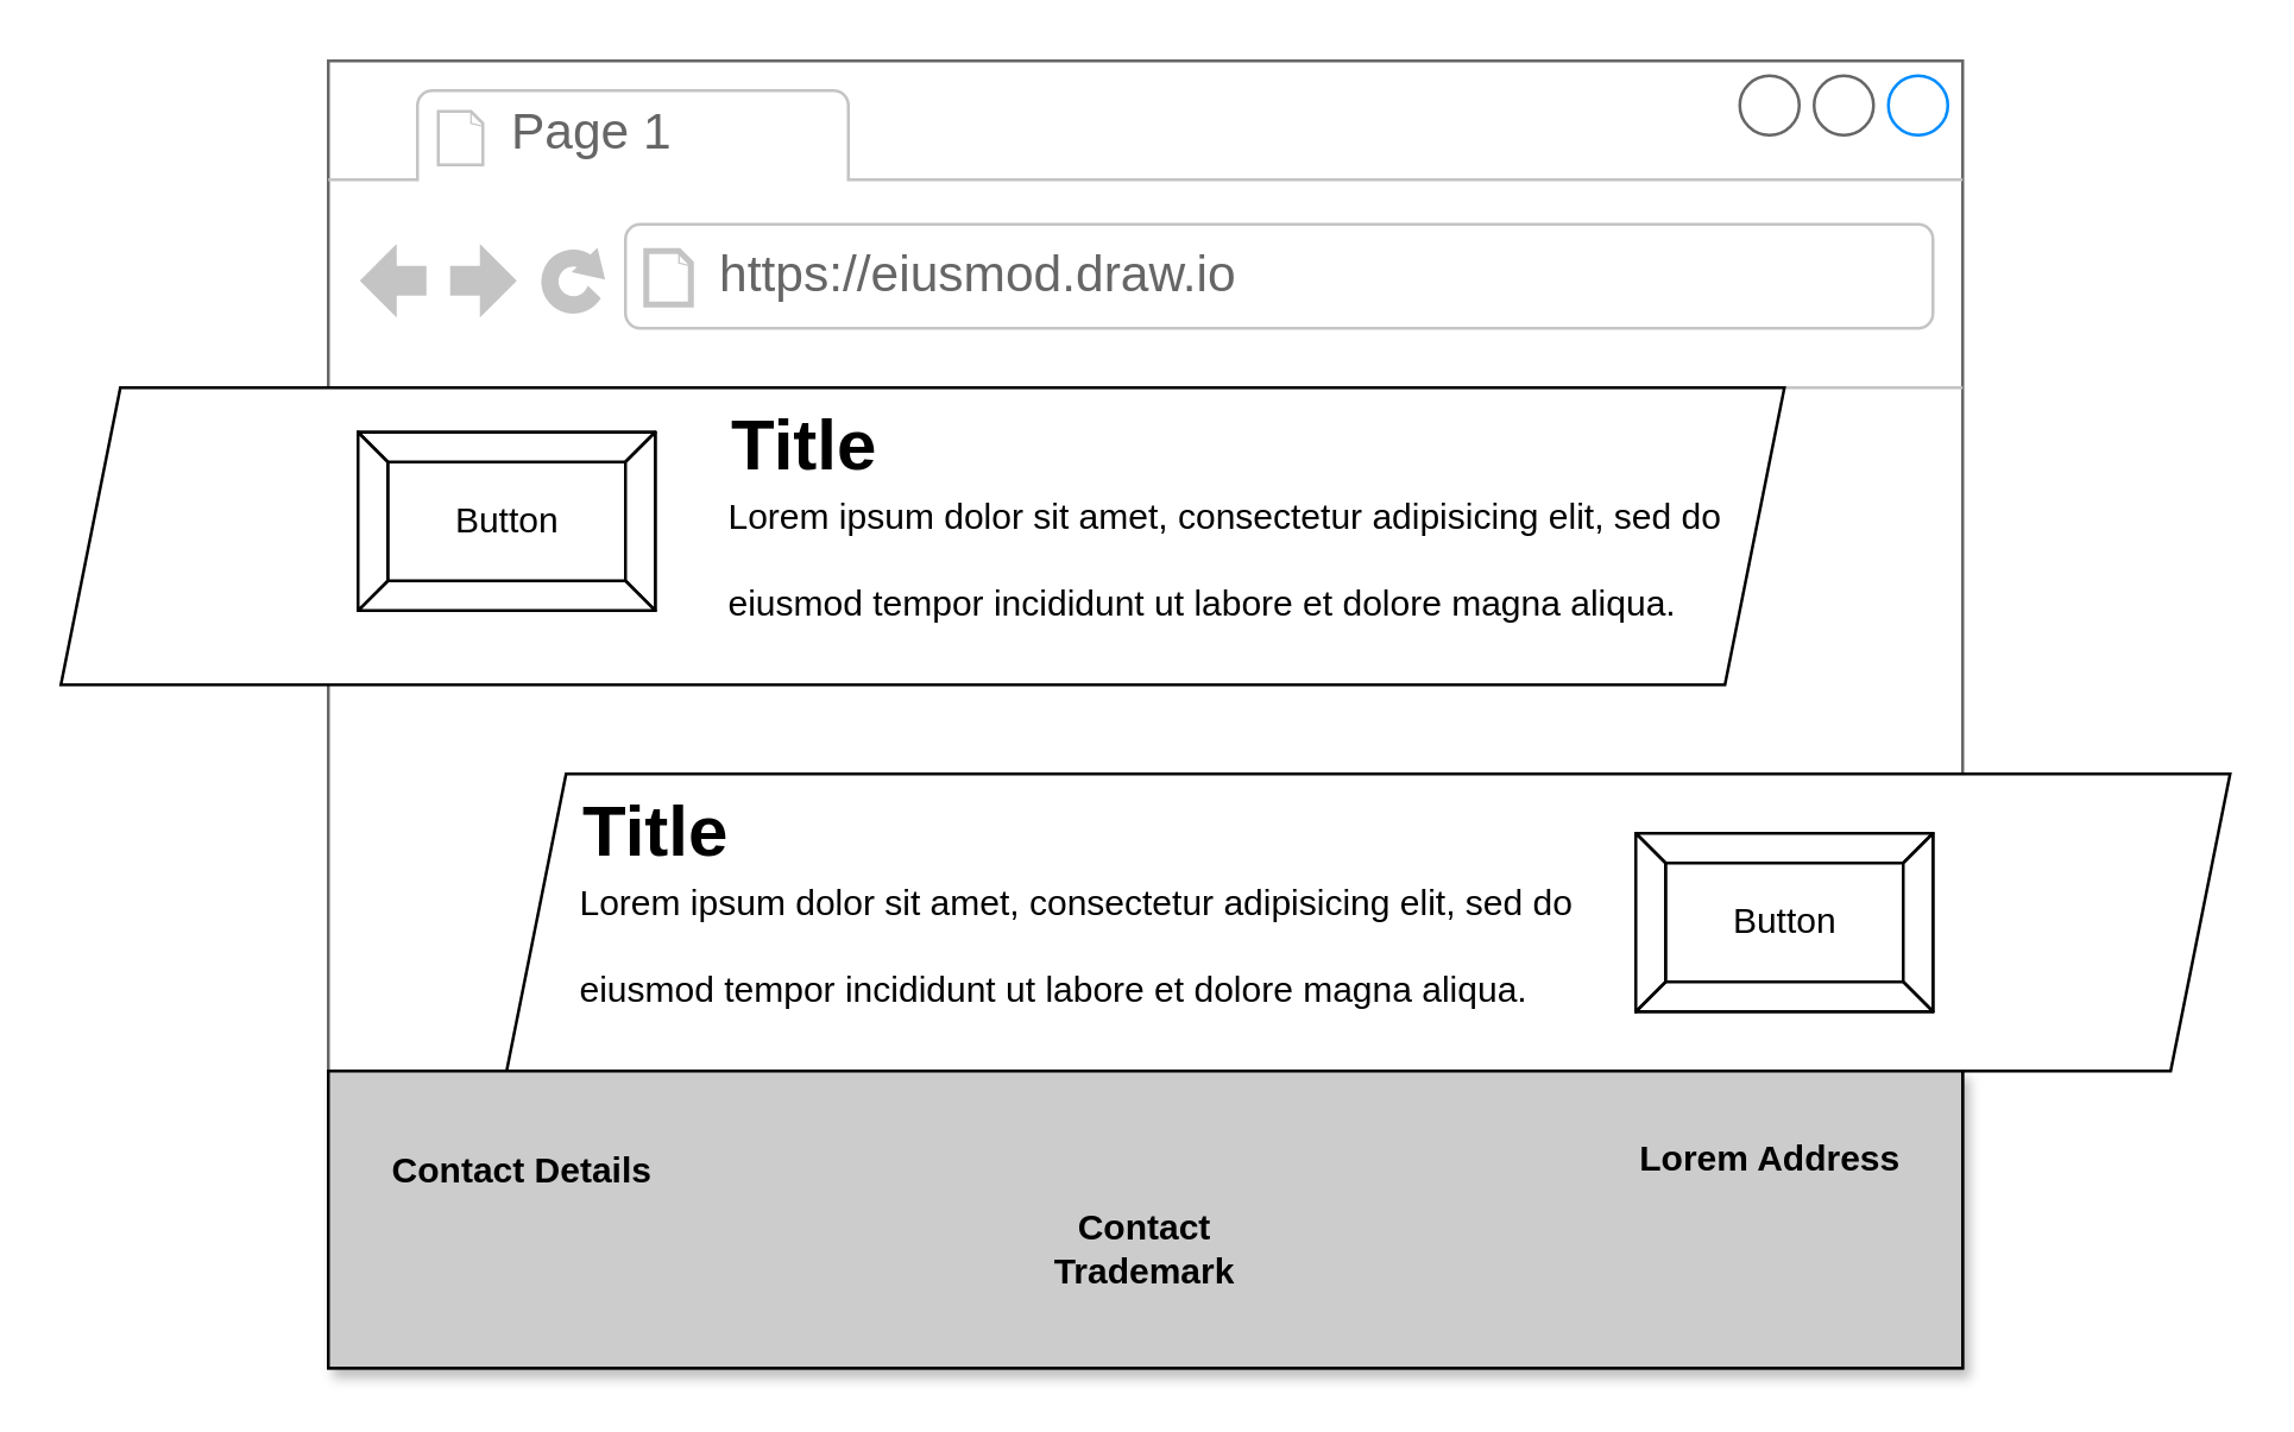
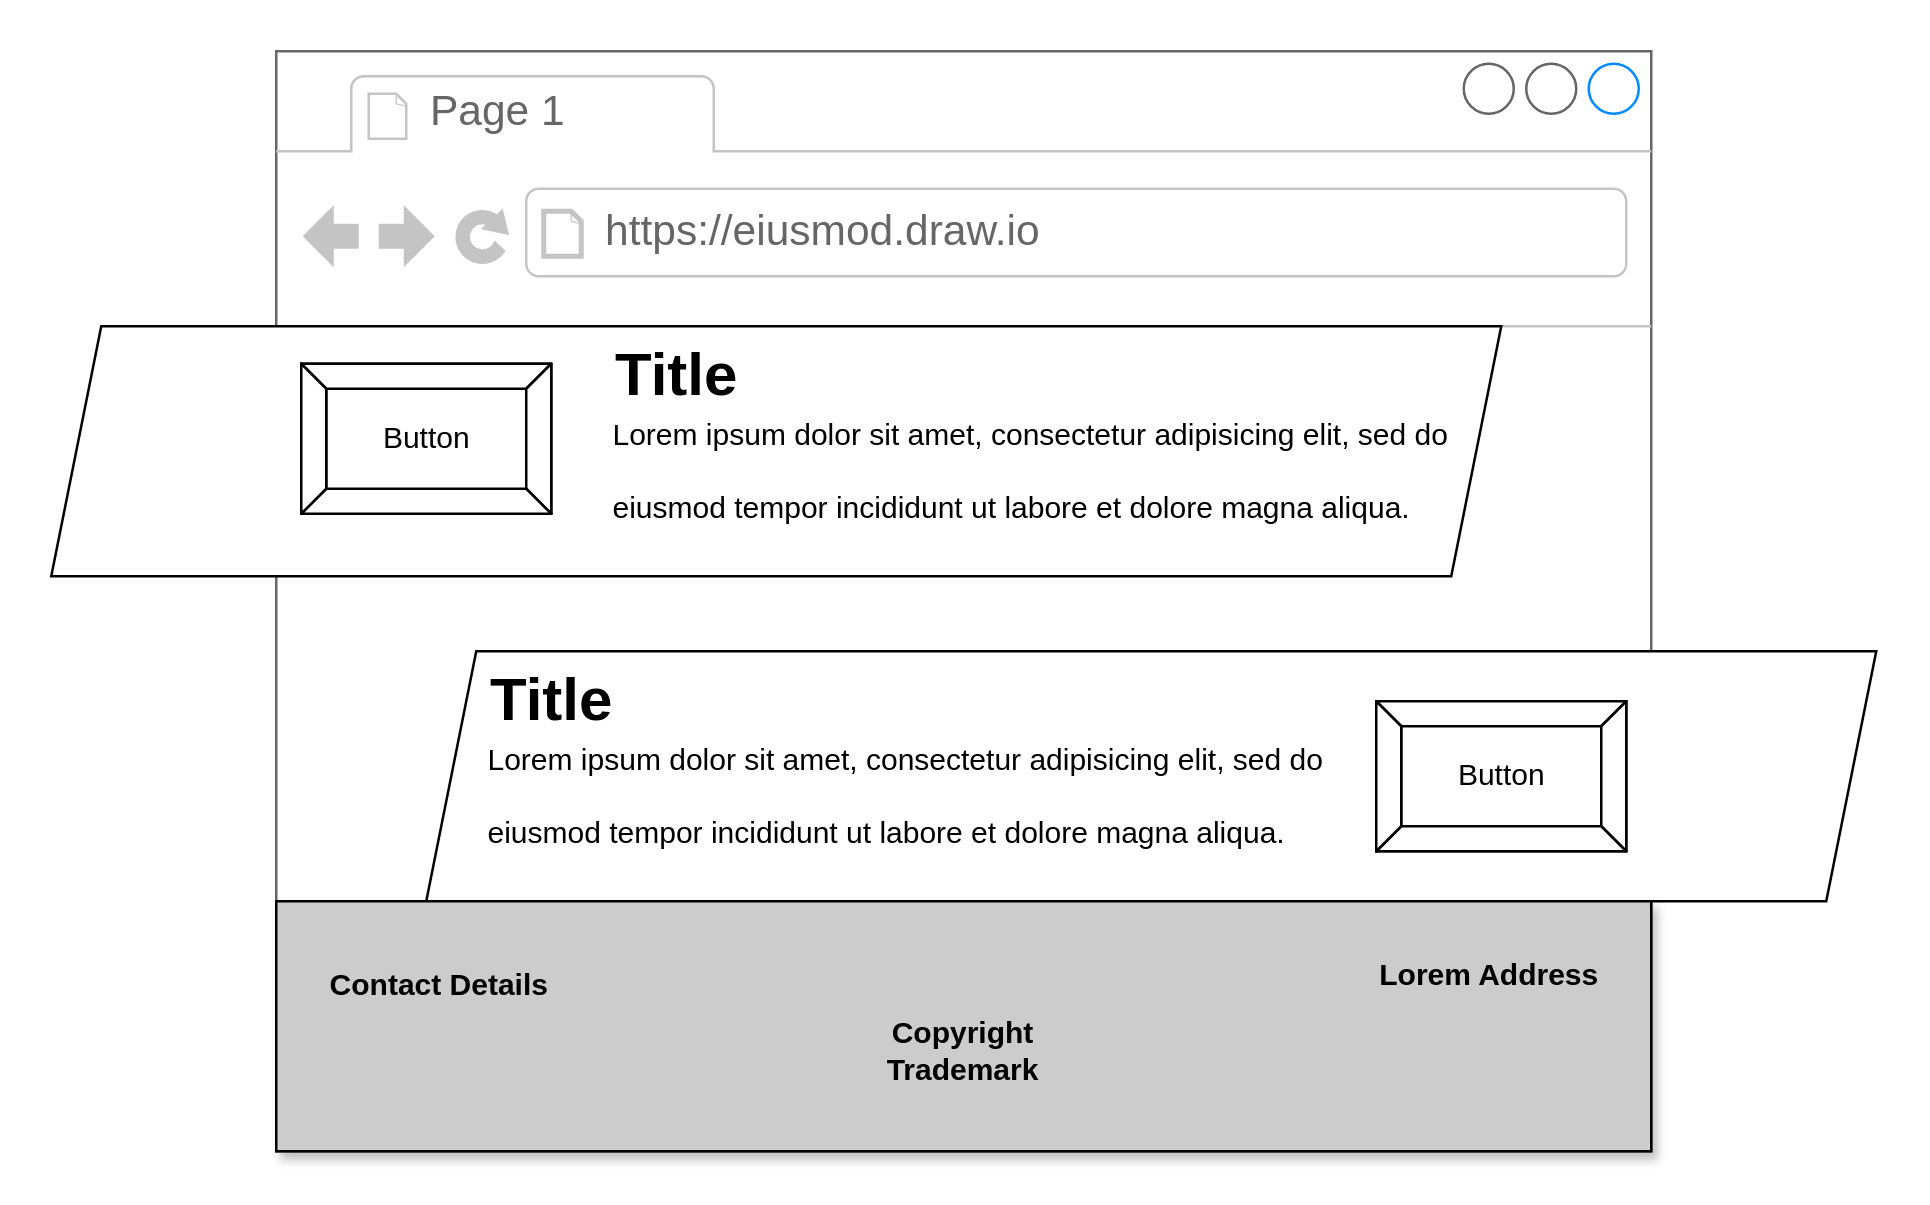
- <mxCell id="10" value="&lt;b&gt;Contact&lt;br&gt;Trademark&lt;br&gt;&lt;/b&gt;" style="text;html=1;strokeColor=none;fillColor=none;align=center;verticalAlign=middle;whiteSpace=wrap;rounded=0;shadow=1;glass=0;fontSize=12;" vertex="1" parent="2"><mxGeometry x="245" y="360" width="60" height="80" as="geometry" /></mxCell>
+ <mxCell id="10" value="&lt;b&gt;Copyright&lt;br&gt;Trademark&lt;br&gt;&lt;/b&gt;" style="text;html=1;strokeColor=none;fillColor=none;align=center;verticalAlign=middle;whiteSpace=wrap;rounded=0;shadow=1;glass=0;fontSize=12;" vertex="1" parent="2"><mxGeometry x="245" y="360" width="60" height="80" as="geometry" /></mxCell>
